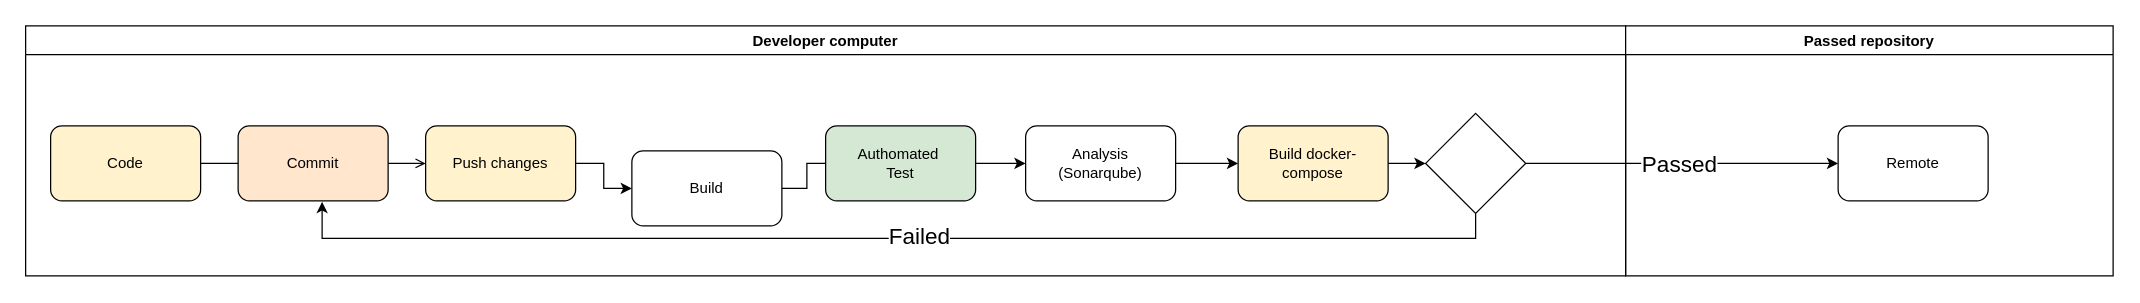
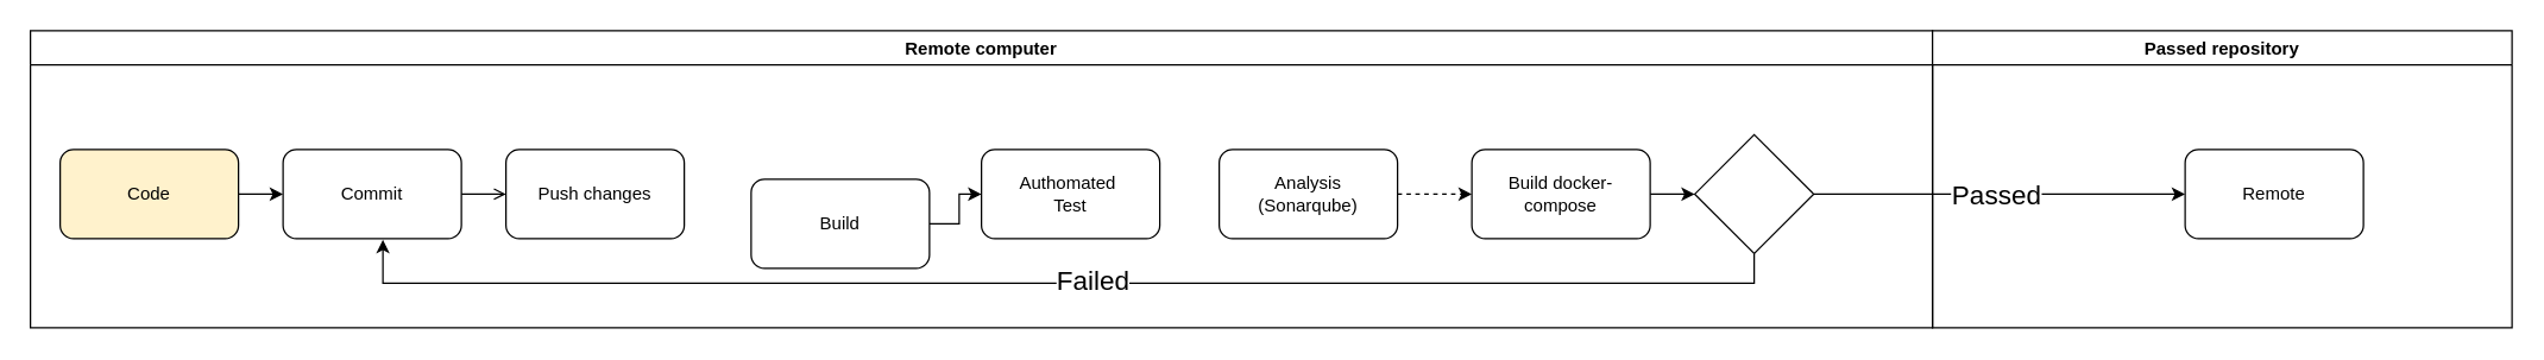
- <mxCell id="9" value="Developer computer" style="swimlane;" parent="1" vertex="1"><mxGeometry x="20" y="20" width="1280" height="200" as="geometry" /></mxCell>
+ <mxCell id="9" value="Remote computer" style="swimlane;" parent="1" vertex="1"><mxGeometry x="20" y="20" width="1280" height="200" as="geometry" /></mxCell>
- <mxCell id="11" style="edgeStyle=orthogonalEdgeStyle;rounded=0;orthogonalLoop=1;jettySize=auto;html=1;endArrow=none;" parent="9" source="12" target="14" edge="1"><mxGeometry relative="1" as="geometry" /></mxCell>
+ <mxCell id="11" style="edgeStyle=orthogonalEdgeStyle;rounded=0;orthogonalLoop=1;jettySize=auto;html=1;" parent="9" source="12" target="14" edge="1"><mxGeometry relative="1" as="geometry" /></mxCell>
- <mxCell id="14" value="Commit" style="rounded=1;whiteSpace=wrap;html=1;fillColor=#ffe6cc;" parent="9" vertex="1"><mxGeometry x="170" y="80" width="120" height="60" as="geometry" /></mxCell>
+ <mxCell id="14" value="Commit" style="rounded=1;whiteSpace=wrap;html=1;" parent="9" vertex="1"><mxGeometry x="170" y="80" width="120" height="60" as="geometry" /></mxCell>
- <mxCell id="15" value="Push changes" style="rounded=1;whiteSpace=wrap;html=1;fillColor=#fff2cc;" parent="9" vertex="1"><mxGeometry x="320" y="80" width="120" height="60" as="geometry" /></mxCell>
+ <mxCell id="15" value="Push changes" style="rounded=1;whiteSpace=wrap;html=1;" parent="9" vertex="1"><mxGeometry x="320" y="80" width="120" height="60" as="geometry" /></mxCell>
- <mxCell id="7" style="edgeStyle=orthogonalEdgeStyle;rounded=0;orthogonalLoop=1;jettySize=auto;html=1;entryX=0;entryY=0.5;entryDx=0;entryDy=0;endArrow=none;" parent="1" source="8" target="4" edge="1"><mxGeometry relative="1" as="geometry" /></mxCell>
+ <mxCell id="7" style="edgeStyle=orthogonalEdgeStyle;rounded=0;orthogonalLoop=1;jettySize=auto;html=1;entryX=0;entryY=0.5;entryDx=0;entryDy=0;" parent="1" source="8" target="4" edge="1"><mxGeometry relative="1" as="geometry" /></mxCell>
- <mxCell id="4" value="Authomated&amp;nbsp;&lt;br&gt;Test" style="rounded=1;whiteSpace=wrap;html=1;fillColor=#d5e8d4;" parent="1" vertex="1"><mxGeometry x="660" y="100" width="120" height="60" as="geometry" /></mxCell>
+ <mxCell id="4" value="Authomated&amp;nbsp;&lt;br&gt;Test" style="rounded=1;whiteSpace=wrap;html=1;" parent="1" vertex="1"><mxGeometry x="660" y="100" width="120" height="60" as="geometry" /></mxCell>
- <mxCell id="3" style="edgeStyle=orthogonalEdgeStyle;rounded=0;orthogonalLoop=1;jettySize=auto;html=1;" parent="1" source="4" target="6" edge="1"><mxGeometry relative="1" as="geometry" /></mxCell>
- <mxCell id="5" style="edgeStyle=orthogonalEdgeStyle;rounded=0;orthogonalLoop=1;jettySize=auto;html=1;entryX=0;entryY=0.5;entryDx=0;entryDy=0;" parent="1" source="6" target="19" edge="1"><mxGeometry relative="1" as="geometry" /></mxCell>
+ <mxCell id="5" style="edgeStyle=orthogonalEdgeStyle;rounded=0;orthogonalLoop=1;jettySize=auto;html=1;entryX=0;entryY=0.5;entryDx=0;entryDy=0;dashed=1;" parent="1" source="6" target="19" edge="1"><mxGeometry relative="1" as="geometry" /></mxCell>
- <mxCell id="19" value="Build docker-compose" style="rounded=1;whiteSpace=wrap;html=1;fillColor=#fff2cc;" vertex="1" parent="9"><mxGeometry x="970" y="80" width="120" height="60" as="geometry" /></mxCell>
+ <mxCell id="19" value="Build docker-compose" style="rounded=1;whiteSpace=wrap;html=1;" vertex="1" parent="9"><mxGeometry x="970" y="80" width="120" height="60" as="geometry" /></mxCell>
- <mxCell id="2" style="edgeStyle=orthogonalEdgeStyle;rounded=0;orthogonalLoop=1;jettySize=auto;html=1;entryX=0;entryY=0.5;entryDx=0;entryDy=0;" parent="1" source="15" target="8" edge="1"><mxGeometry relative="1" as="geometry" /></mxCell>
